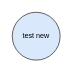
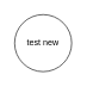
- <mxCell id="2" value="test new" style="ellipse;whiteSpace=wrap;html=1;aspect=fixed;fillColor=#dae8fc;" vertex="1" parent="1"><mxGeometry x="20" y="20" width="80" height="80" as="geometry" /></mxCell>
+ <mxCell id="2" value="test new" style="ellipse;whiteSpace=wrap;html=1;aspect=fixed;" vertex="1" parent="1"><mxGeometry x="20" y="20" width="80" height="80" as="geometry" /></mxCell>
